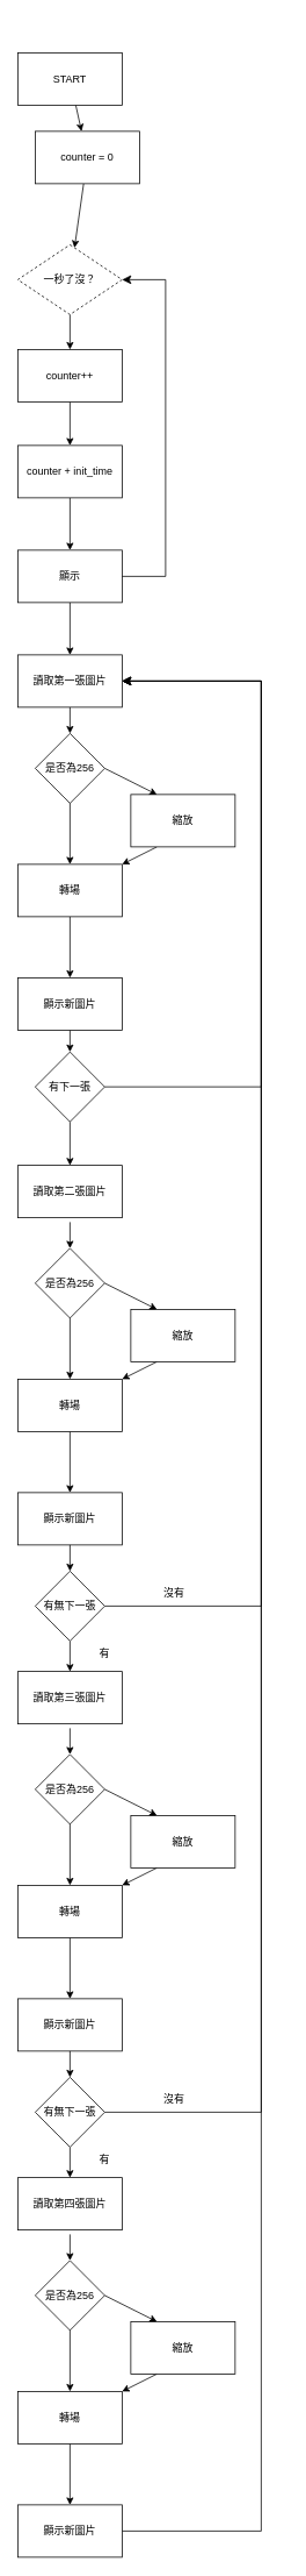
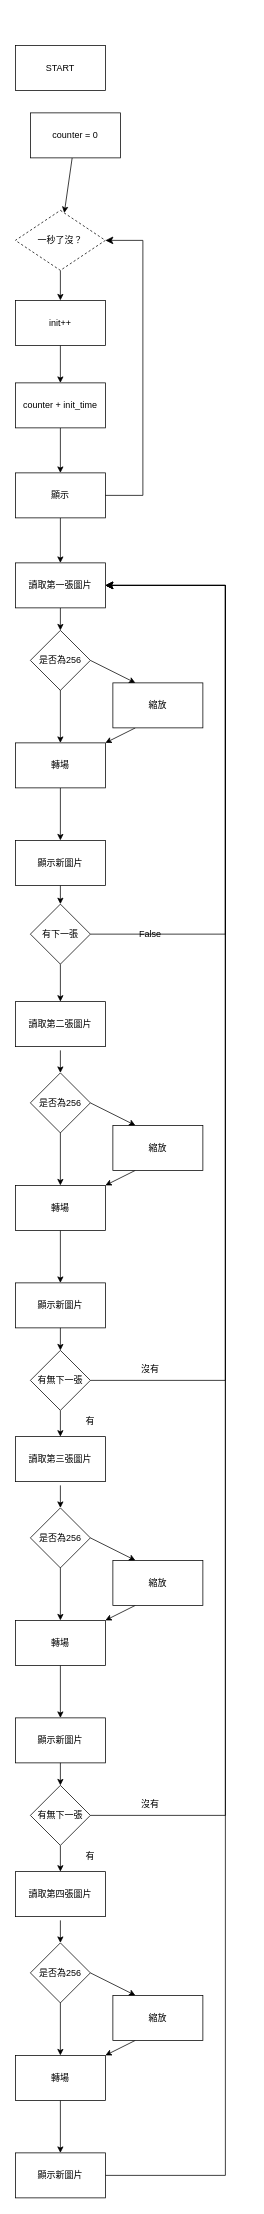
- <mxCell id="2" value="" style="edgeStyle=none;html=1;" parent="1" source="3" target="66" edge="1"><mxGeometry relative="1" as="geometry" /></mxCell>
- <mxCell id="64" value="counter++" style="rounded=0;whiteSpace=wrap;html=1;" parent="1" vertex="1"><mxGeometry x="20" y="400" width="120" height="60" as="geometry" /></mxCell>
+ <mxCell id="64" value="init++" style="rounded=0;whiteSpace=wrap;html=1;" parent="1" vertex="1"><mxGeometry x="20" y="400" width="120" height="60" as="geometry" /></mxCell>
+ <mxCell id="21" value="False" style="text;html=1;strokeColor=none;fillColor=none;align=center;verticalAlign=middle;whiteSpace=wrap;rounded=0;" parent="1" vertex="1"><mxGeometry x="170" y="1230" width="60" height="30" as="geometry" /></mxCell>
